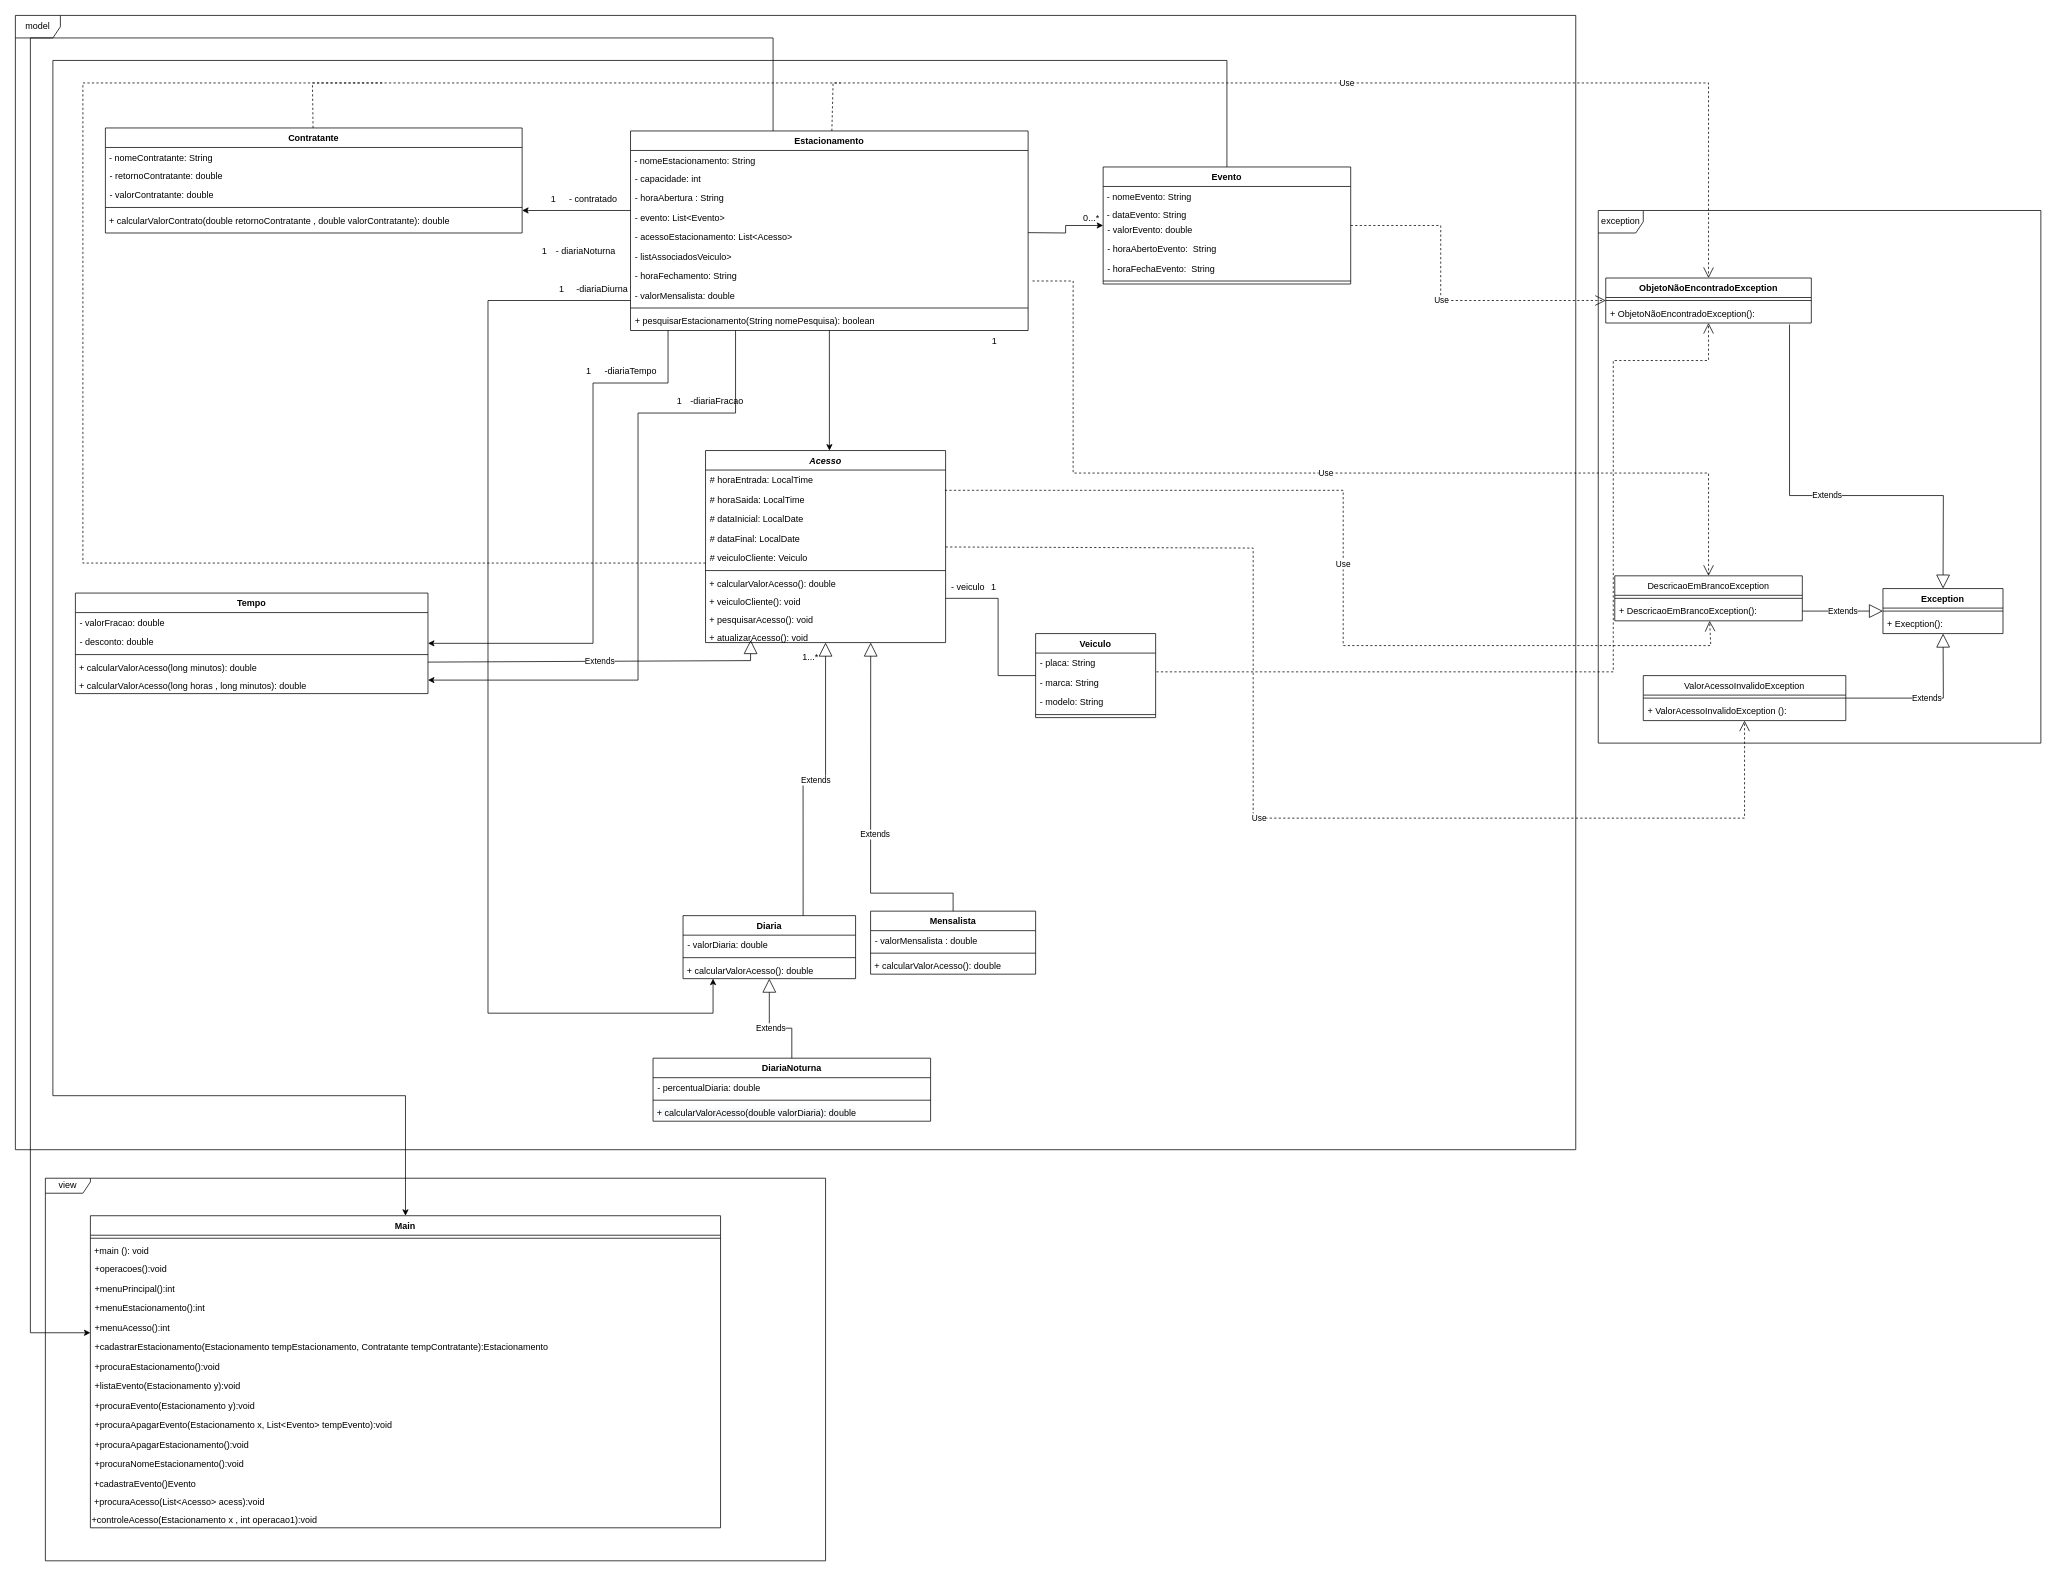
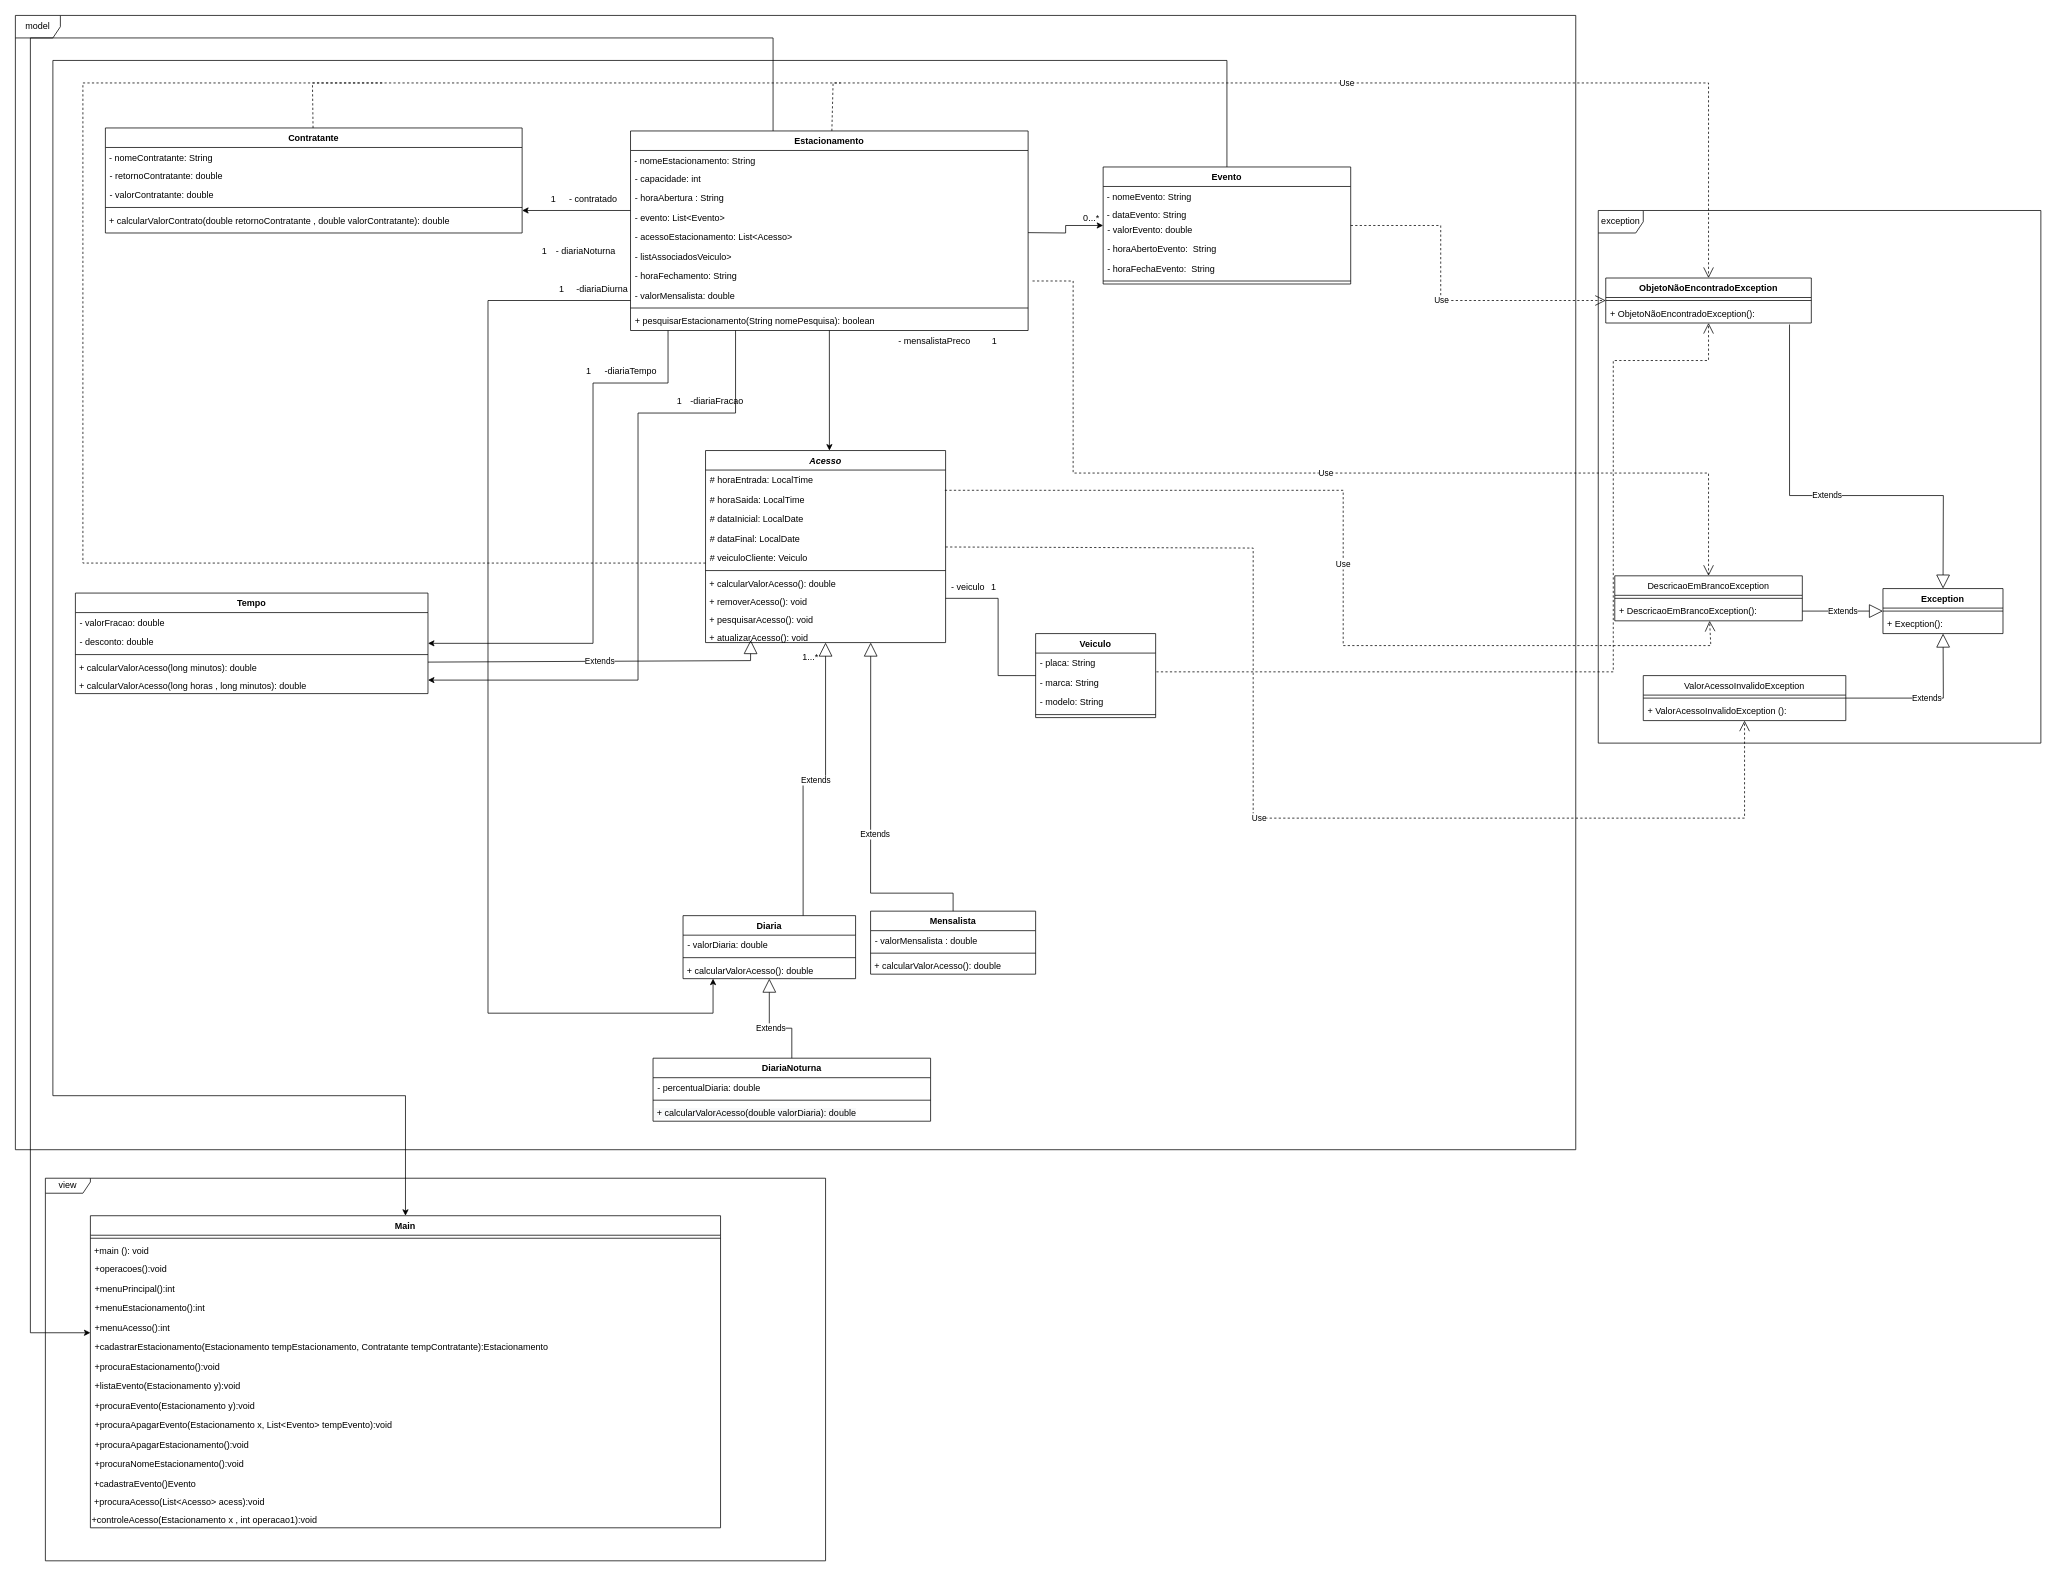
+ <mxCell id="127" value="- mensalistaPreco" style="text;html=1;align=center;verticalAlign=middle;resizable=0;points=[];autosize=1;strokeColor=none;fillColor=none;" vertex="1" parent="1"><mxGeometry x="1180" y="440" width="130" height="30" as="geometry" /></mxCell>
- <mxCell id="31" value="&lt;span style=&quot;background-color: transparent;&quot;&gt;&lt;span style=&quot;color: rgb(0, 0, 0); font-family: Helvetica; font-size: 12px; font-style: normal; font-variant-ligatures: normal; font-variant-caps: normal; font-weight: 400; letter-spacing: normal; text-align: left; text-indent: 0px; text-transform: none; word-spacing: 0px; -webkit-text-stroke-width: 0px; text-decoration-thickness: initial; text-decoration-style: initial; text-decoration-color: initial; float: none; display: inline !important;&quot;&gt;&amp;nbsp;+ veiculoCliente(): void&lt;br&gt;&lt;/span&gt;&lt;/span&gt;" style="text;whiteSpace=wrap;html=1;" vertex="1" parent="23"><mxGeometry y="188" width="320" height="24" as="geometry" /></mxCell>
+ <mxCell id="31" value="&lt;span style=&quot;background-color: transparent;&quot;&gt;&lt;span style=&quot;color: rgb(0, 0, 0); font-family: Helvetica; font-size: 12px; font-style: normal; font-variant-ligatures: normal; font-variant-caps: normal; font-weight: 400; letter-spacing: normal; text-align: left; text-indent: 0px; text-transform: none; word-spacing: 0px; -webkit-text-stroke-width: 0px; text-decoration-thickness: initial; text-decoration-style: initial; text-decoration-color: initial; float: none; display: inline !important;&quot;&gt;&amp;nbsp;+ removerAcesso(): void&lt;br&gt;&lt;/span&gt;&lt;/span&gt;" style="text;whiteSpace=wrap;html=1;" vertex="1" parent="23"><mxGeometry y="188" width="320" height="24" as="geometry" /></mxCell>
